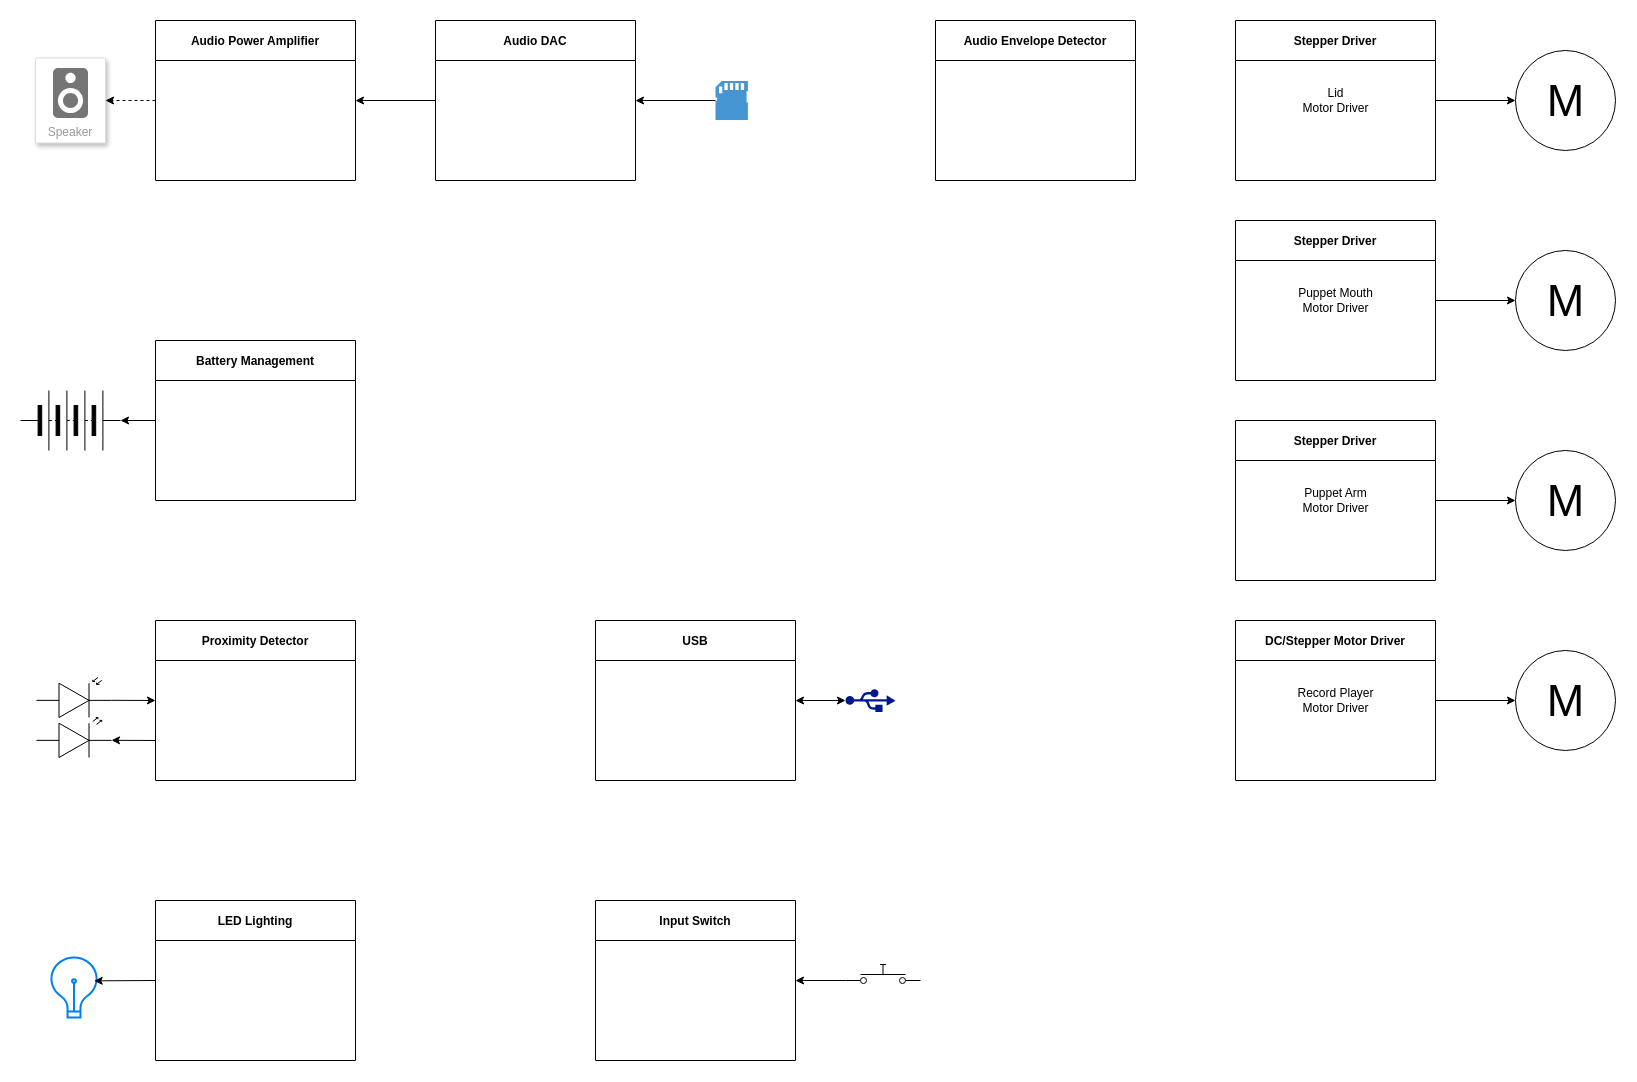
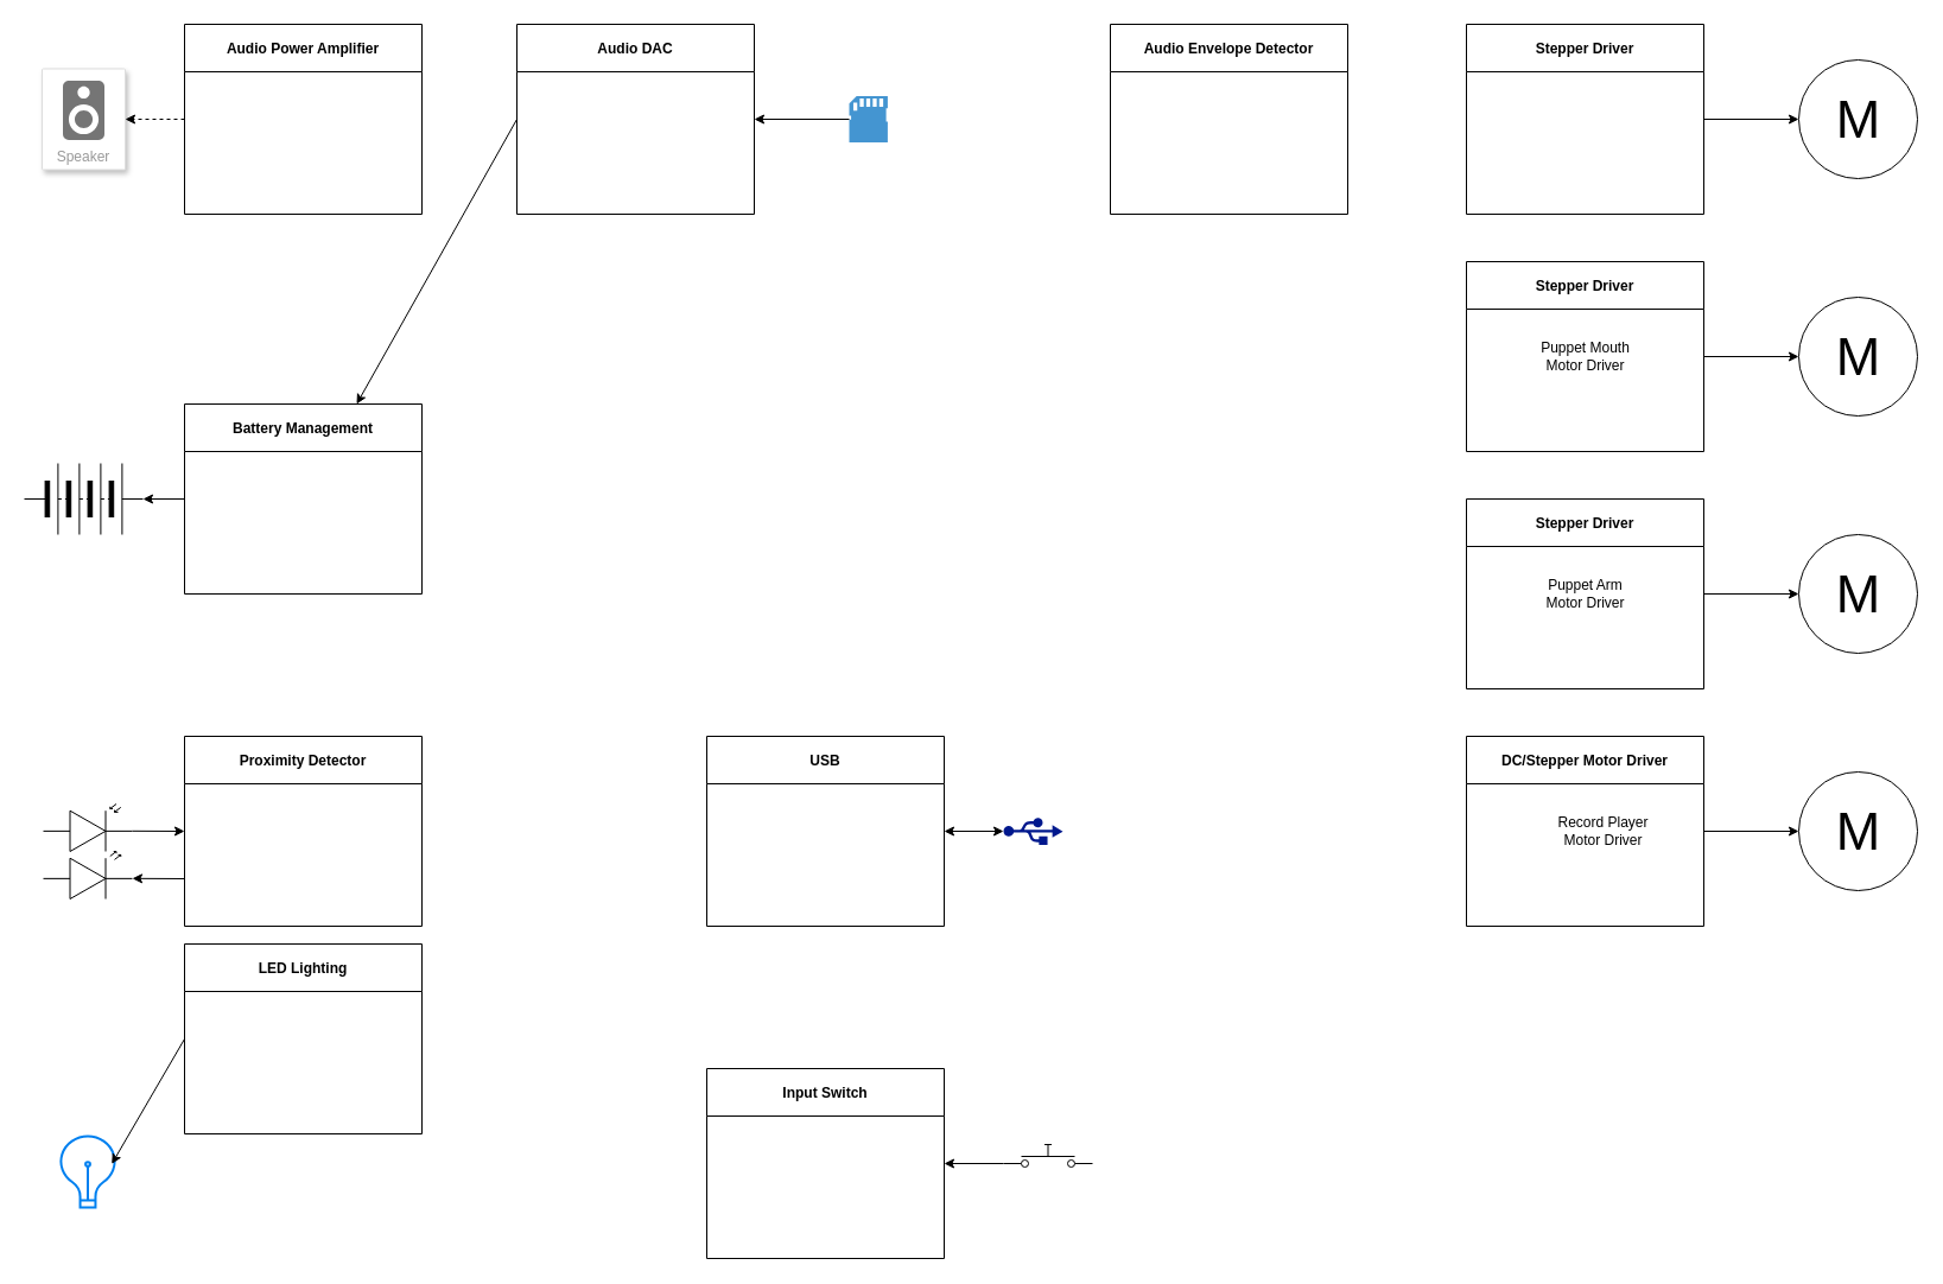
- <mxCell id="6" value="" style="endArrow=classic;html=1;rounded=0;entryX=1;entryY=0.5;entryDx=0;entryDy=0;exitX=0;exitY=0.5;exitDx=0;exitDy=0;" parent="1" source="2" target="3" edge="1"><mxGeometry width="50" height="50" relative="1" as="geometry"><mxPoint x="825" y="520" as="sourcePoint" /><mxPoint x="875" y="470" as="targetPoint" /></mxGeometry></mxCell>
+ <mxCell id="6" value="" style="endArrow=classic;html=1;rounded=0;exitX=0;exitY=0.5;exitDx=0;exitDy=0;" parent="1" source="2" target="26" edge="1"><mxGeometry width="50" height="50" relative="1" as="geometry"><mxPoint x="825" y="520" as="sourcePoint" /><mxPoint x="875" y="470" as="targetPoint" /></mxGeometry></mxCell>
- <mxCell id="11" value="Lid&lt;br&gt;Motor Driver" style="text;html=1;align=center;verticalAlign=middle;resizable=0;points=[];autosize=1;strokeColor=none;fillColor=none;" parent="10" vertex="1"><mxGeometry x="55" y="60" width="90" height="40" as="geometry" /></mxCell>
- <mxCell id="23" value="Record Player&lt;br&gt;Motor Driver" style="text;html=1;align=center;verticalAlign=middle;resizable=0;points=[];autosize=1;strokeColor=none;fillColor=none;" parent="22" vertex="1"><mxGeometry x="50" y="60" width="100" height="40" as="geometry" /></mxCell>
+ <mxCell id="23" value="Record Player&lt;br&gt;Motor Driver" style="text;html=1;align=center;verticalAlign=middle;resizable=0;points=[];autosize=1;strokeColor=none;fillColor=none;" parent="22" vertex="1"><mxGeometry x="65" y="60" width="100" height="40" as="geometry" /></mxCell>
- <mxCell id="34" value="LED Lighting" style="swimlane;startSize=40;" parent="1" vertex="1"><mxGeometry x="155" y="900" width="200" height="160" as="geometry" /></mxCell>
+ <mxCell id="34" value="LED Lighting" style="swimlane;startSize=40;" parent="1" vertex="1"><mxGeometry x="155" y="795" width="200" height="160" as="geometry" /></mxCell>
